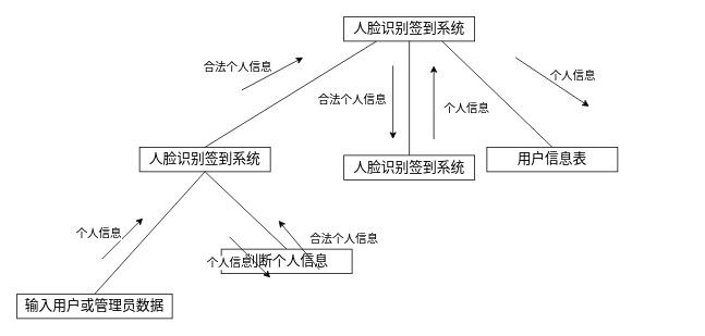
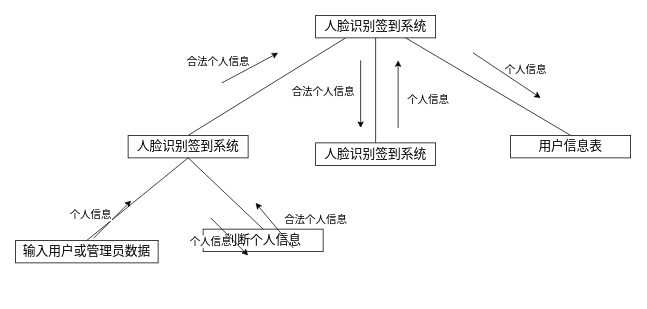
- <mxCell id="8" value="&lt;span style=&quot;font-size: 17px;&quot;&gt;用户信息表&lt;/span&gt;" style="rounded=0;whiteSpace=wrap;html=1;fontFamily=Helvetica;fontSize=11;fontColor=default;labelBackgroundColor=default;" vertex="1" parent="1"><mxGeometry x="595" y="180" width="160" height="30" as="geometry" /></mxCell>
+ <mxCell id="8" value="&lt;span style=&quot;font-size: 17px;&quot;&gt;用户信息表&lt;/span&gt;" style="rounded=0;whiteSpace=wrap;html=1;fontFamily=Helvetica;fontSize=11;fontColor=default;labelBackgroundColor=default;" vertex="1" parent="1"><mxGeometry x="680" y="180" width="160" height="30" as="geometry" /></mxCell>
- <mxCell id="10" value="&lt;span style=&quot;font-size: 17px;&quot;&gt;输入用户或管理员数据&lt;/span&gt;" style="rounded=0;whiteSpace=wrap;html=1;fontFamily=Helvetica;fontSize=11;fontColor=default;labelBackgroundColor=default;" vertex="1" parent="1"><mxGeometry x="20" y="360" width="190" height="30" as="geometry" /></mxCell>
+ <mxCell id="10" value="&lt;span style=&quot;font-size: 17px;&quot;&gt;输入用户或管理员数据&lt;/span&gt;" style="rounded=0;whiteSpace=wrap;html=1;fontFamily=Helvetica;fontSize=11;fontColor=default;labelBackgroundColor=default;" vertex="1" parent="1"><mxGeometry x="20" y="320" width="190" height="30" as="geometry" /></mxCell>
